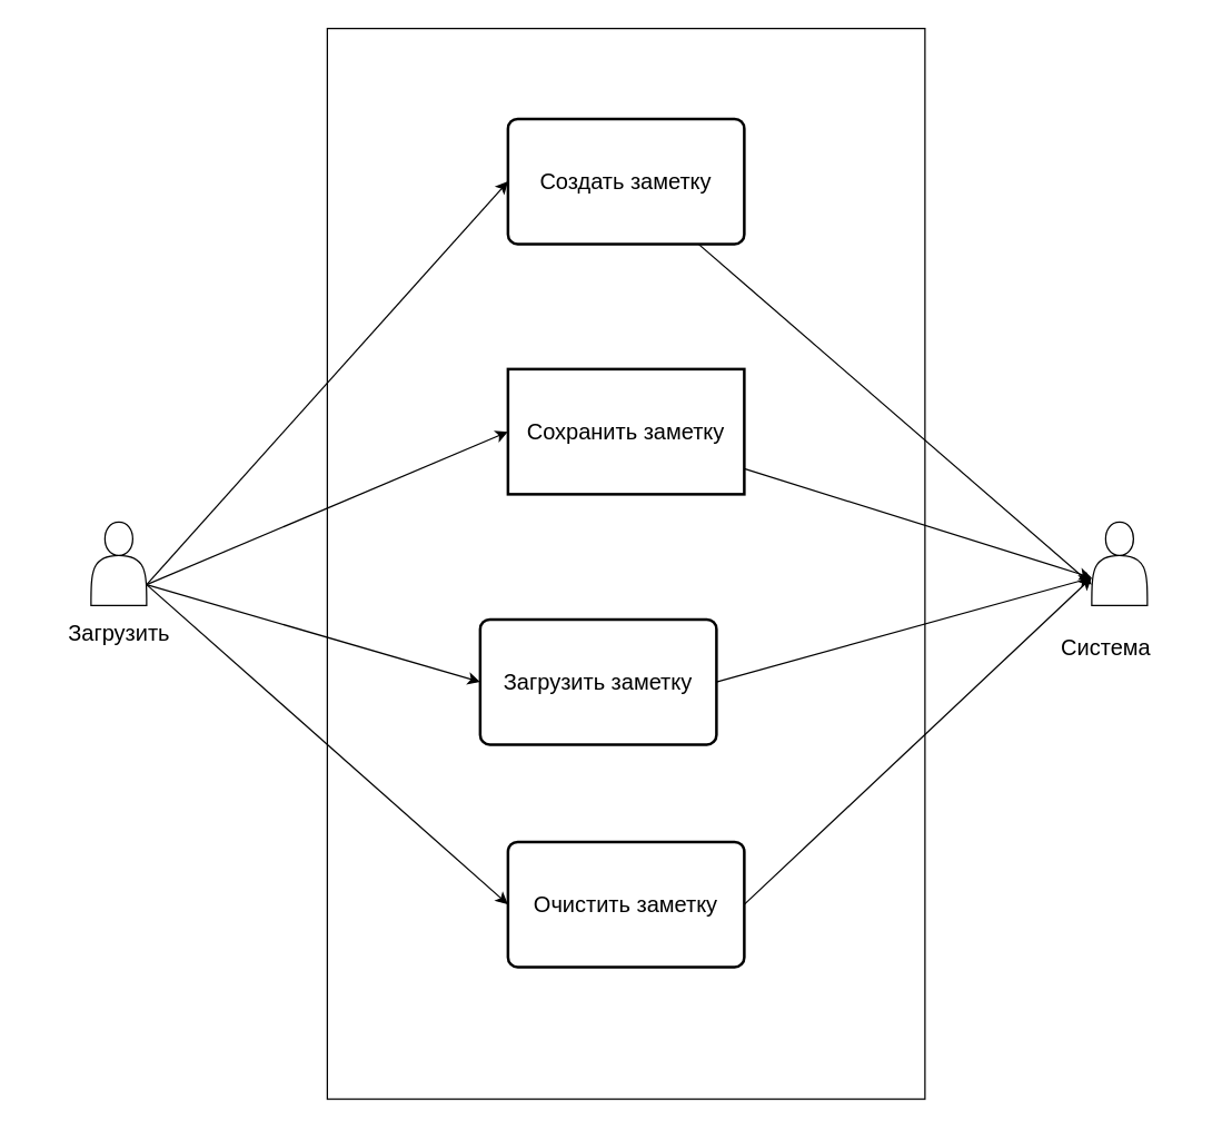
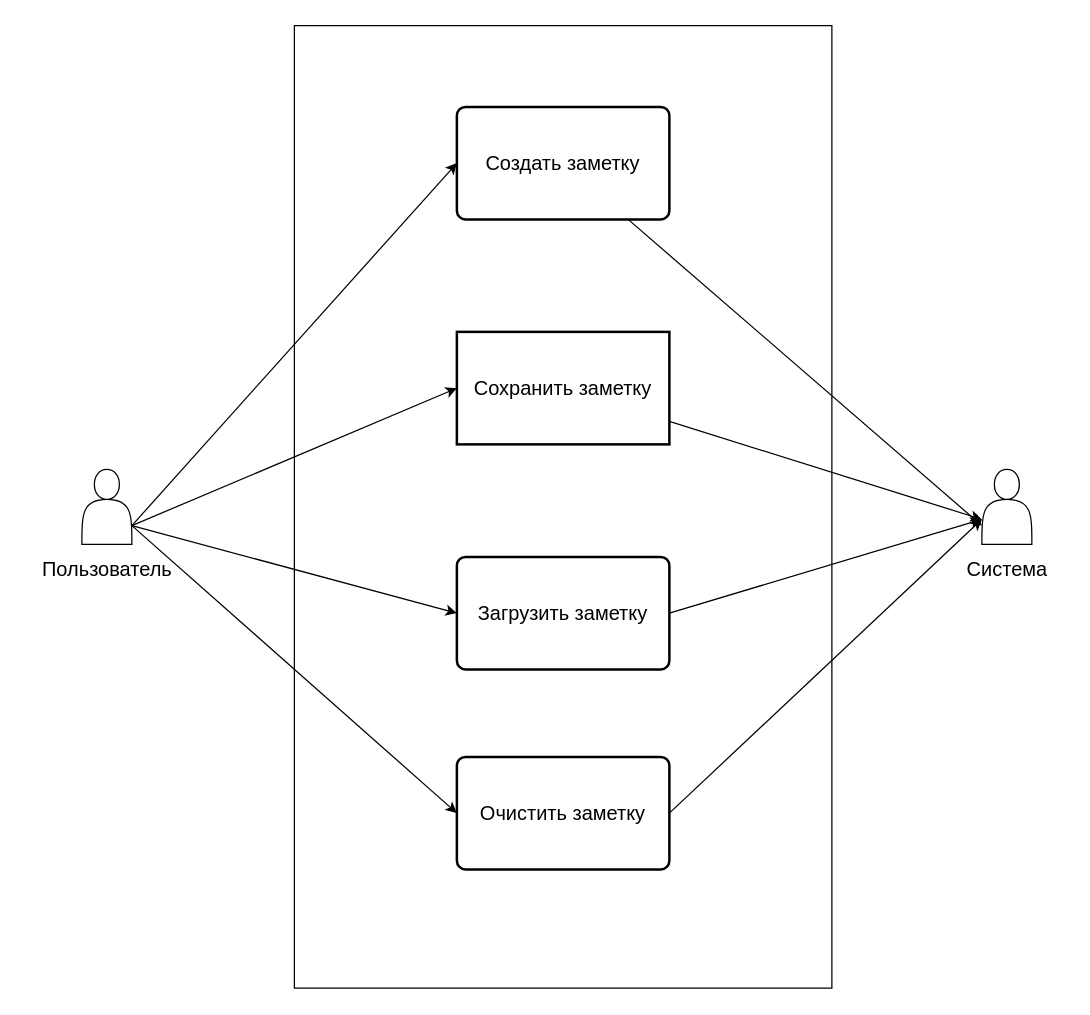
- <mxCell id="17" value="Загрузить" style="text;html=1;align=center;verticalAlign=middle;resizable=0;points=[];autosize=1;strokeColor=none;fillColor=none;fontSize=16;" vertex="1" parent="1"><mxGeometry x="20" y="440" width="130" height="30" as="geometry" /></mxCell>
+ <mxCell id="17" value="Пользователь" style="text;html=1;align=center;verticalAlign=middle;resizable=0;points=[];autosize=1;strokeColor=none;fillColor=none;fontSize=16;" vertex="1" parent="1"><mxGeometry x="20" y="440" width="130" height="30" as="geometry" /></mxCell>
- <mxCell id="18" value="Система" style="text;html=1;align=center;verticalAlign=middle;resizable=0;points=[];autosize=1;strokeColor=none;fillColor=none;fontSize=16;" vertex="1" parent="1"><mxGeometry x="750" y="450" width="90" height="30" as="geometry" /></mxCell>
+ <mxCell id="18" value="Система" style="text;html=1;align=center;verticalAlign=middle;resizable=0;points=[];autosize=1;strokeColor=none;fillColor=none;fontSize=16;" vertex="1" parent="1"><mxGeometry x="760" y="440" width="90" height="30" as="geometry" /></mxCell>
- <mxCell id="14" value="Загрузить заметку" style="rounded=1;whiteSpace=wrap;html=1;absoluteArcSize=1;arcSize=14;strokeWidth=2;fontSize=16;" vertex="1" parent="1"><mxGeometry x="345" y="445" width="170" height="90" as="geometry" /></mxCell>
+ <mxCell id="14" value="Загрузить заметку" style="rounded=1;whiteSpace=wrap;html=1;absoluteArcSize=1;arcSize=14;strokeWidth=2;fontSize=16;" vertex="1" parent="1"><mxGeometry x="365" y="445" width="170" height="90" as="geometry" /></mxCell>
